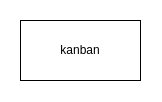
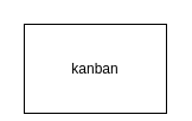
- <mxCell id="2" value="kanban" style="rounded=0;whiteSpace=wrap;html=1;" vertex="1" parent="1"><mxGeometry x="20" y="20" width="120" height="60" as="geometry" /></mxCell>
+ <mxCell id="2" value="kanban" style="rounded=0;whiteSpace=wrap;html=1;" vertex="1" parent="1"><mxGeometry x="20" y="20" width="120" height="75" as="geometry" /></mxCell>
